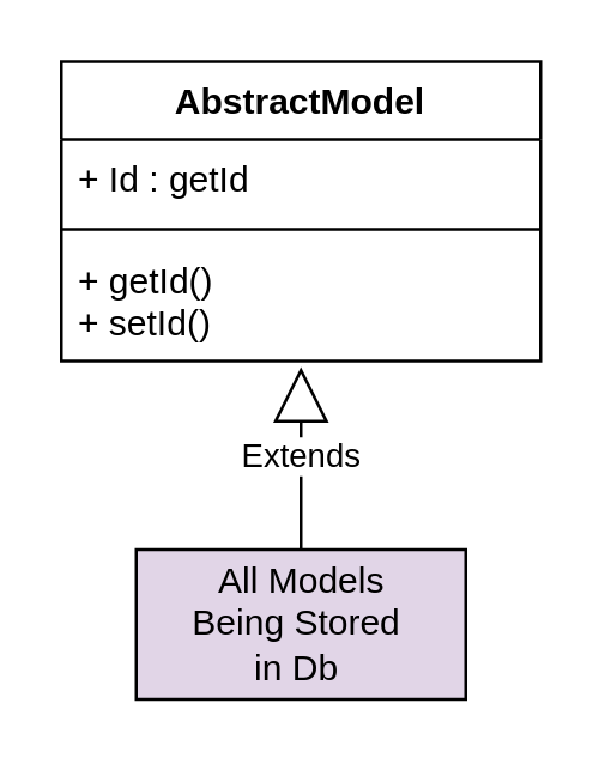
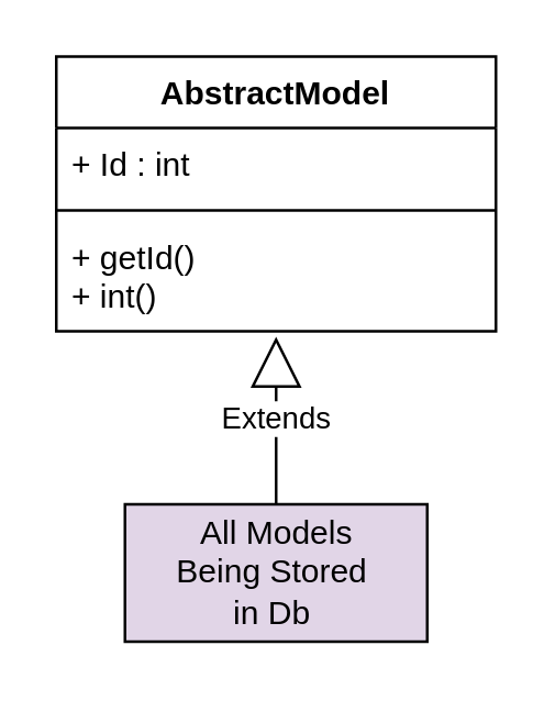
- <mxCell id="4" value="+ Id : getId" style="text;strokeColor=none;fillColor=none;align=left;verticalAlign=top;spacingLeft=4;spacingRight=4;overflow=hidden;rotatable=0;points=[[0,0.5],[1,0.5]];portConstraint=eastwest;" vertex="1" parent="3"><mxGeometry y="26" width="160" height="26" as="geometry" /></mxCell>
+ <mxCell id="4" value="+ Id : int" style="text;strokeColor=none;fillColor=none;align=left;verticalAlign=top;spacingLeft=4;spacingRight=4;overflow=hidden;rotatable=0;points=[[0,0.5],[1,0.5]];portConstraint=eastwest;" vertex="1" parent="3"><mxGeometry y="26" width="160" height="26" as="geometry" /></mxCell>
- <mxCell id="6" value="+ getId()&#10;+ setId()" style="text;strokeColor=none;fillColor=none;align=left;verticalAlign=top;spacingLeft=4;spacingRight=4;overflow=hidden;rotatable=0;points=[[0,0.5],[1,0.5]];portConstraint=eastwest;" vertex="1" parent="3"><mxGeometry y="60" width="160" height="40" as="geometry" /></mxCell>
+ <mxCell id="6" value="+ getId()&#10;+ int()" style="text;strokeColor=none;fillColor=none;align=left;verticalAlign=top;spacingLeft=4;spacingRight=4;overflow=hidden;rotatable=0;points=[[0,0.5],[1,0.5]];portConstraint=eastwest;" vertex="1" parent="3"><mxGeometry y="60" width="160" height="40" as="geometry" /></mxCell>
